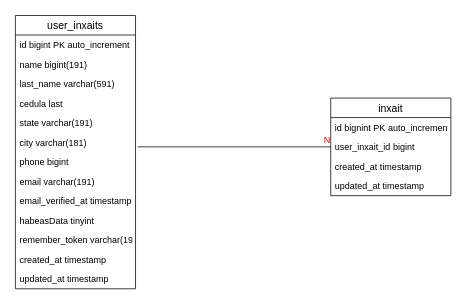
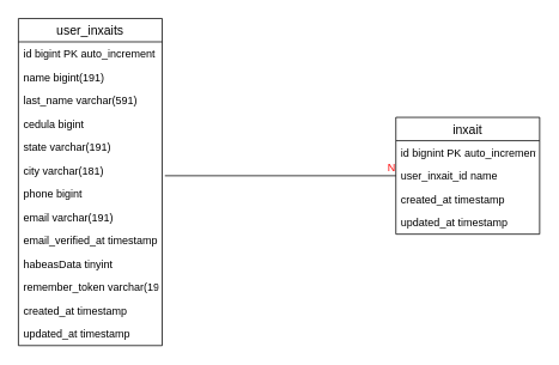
- <mxCell id="11" value="cedula last" style="text;strokeColor=none;fillColor=none;spacingLeft=4;spacingRight=4;overflow=hidden;rotatable=0;points=[[0,0.5],[1,0.5]];portConstraint=eastwest;fontSize=12;" vertex="1" parent="7"><mxGeometry y="104" width="160" height="26" as="geometry" /></mxCell>
+ <mxCell id="11" value="cedula bigint" style="text;strokeColor=none;fillColor=none;spacingLeft=4;spacingRight=4;overflow=hidden;rotatable=0;points=[[0,0.5],[1,0.5]];portConstraint=eastwest;fontSize=12;" vertex="1" parent="7"><mxGeometry y="104" width="160" height="26" as="geometry" /></mxCell>
- <mxCell id="4" value="user_inxait_id bigint" style="text;strokeColor=none;fillColor=none;spacingLeft=4;spacingRight=4;overflow=hidden;rotatable=0;points=[[0,0.5],[1,0.5]];portConstraint=eastwest;fontSize=12;" vertex="1" parent="2"><mxGeometry y="52" width="160" height="26" as="geometry" /></mxCell>
+ <mxCell id="4" value="user_inxait_id name" style="text;strokeColor=none;fillColor=none;spacingLeft=4;spacingRight=4;overflow=hidden;rotatable=0;points=[[0,0.5],[1,0.5]];portConstraint=eastwest;fontSize=12;" vertex="1" parent="2"><mxGeometry y="52" width="160" height="26" as="geometry" /></mxCell>
